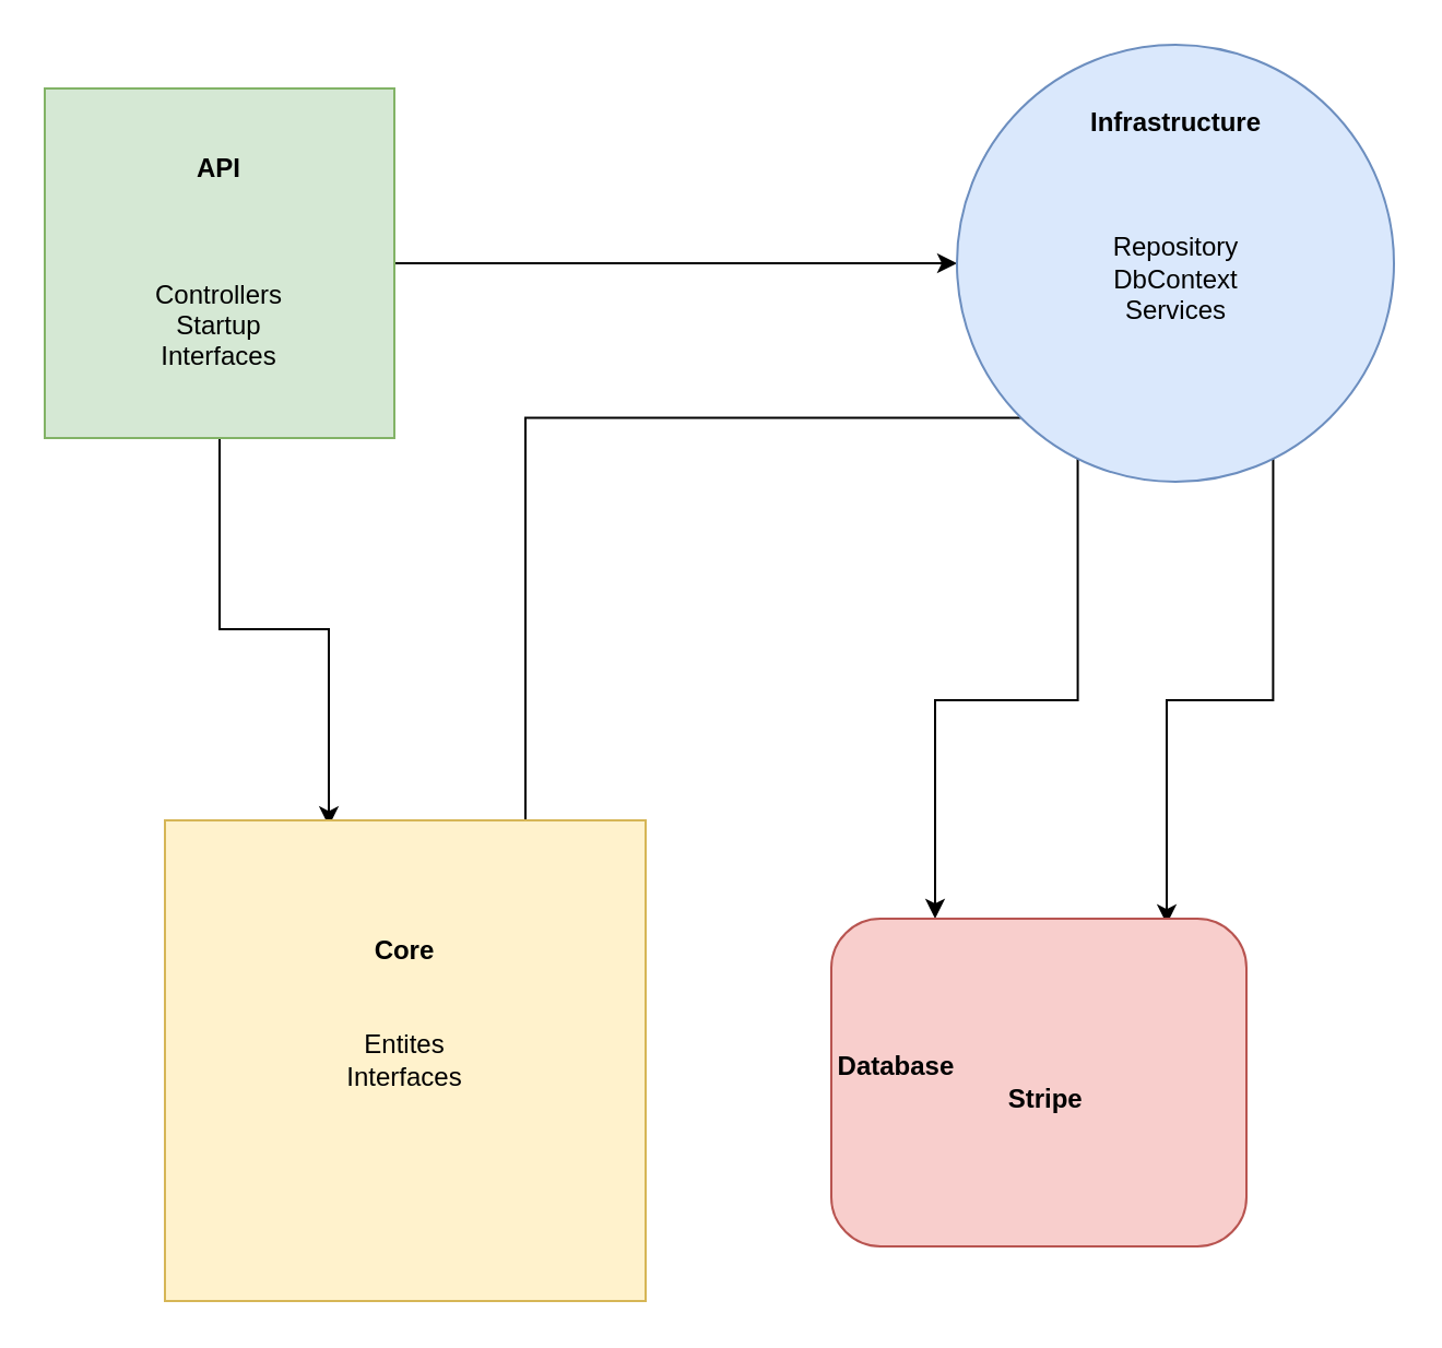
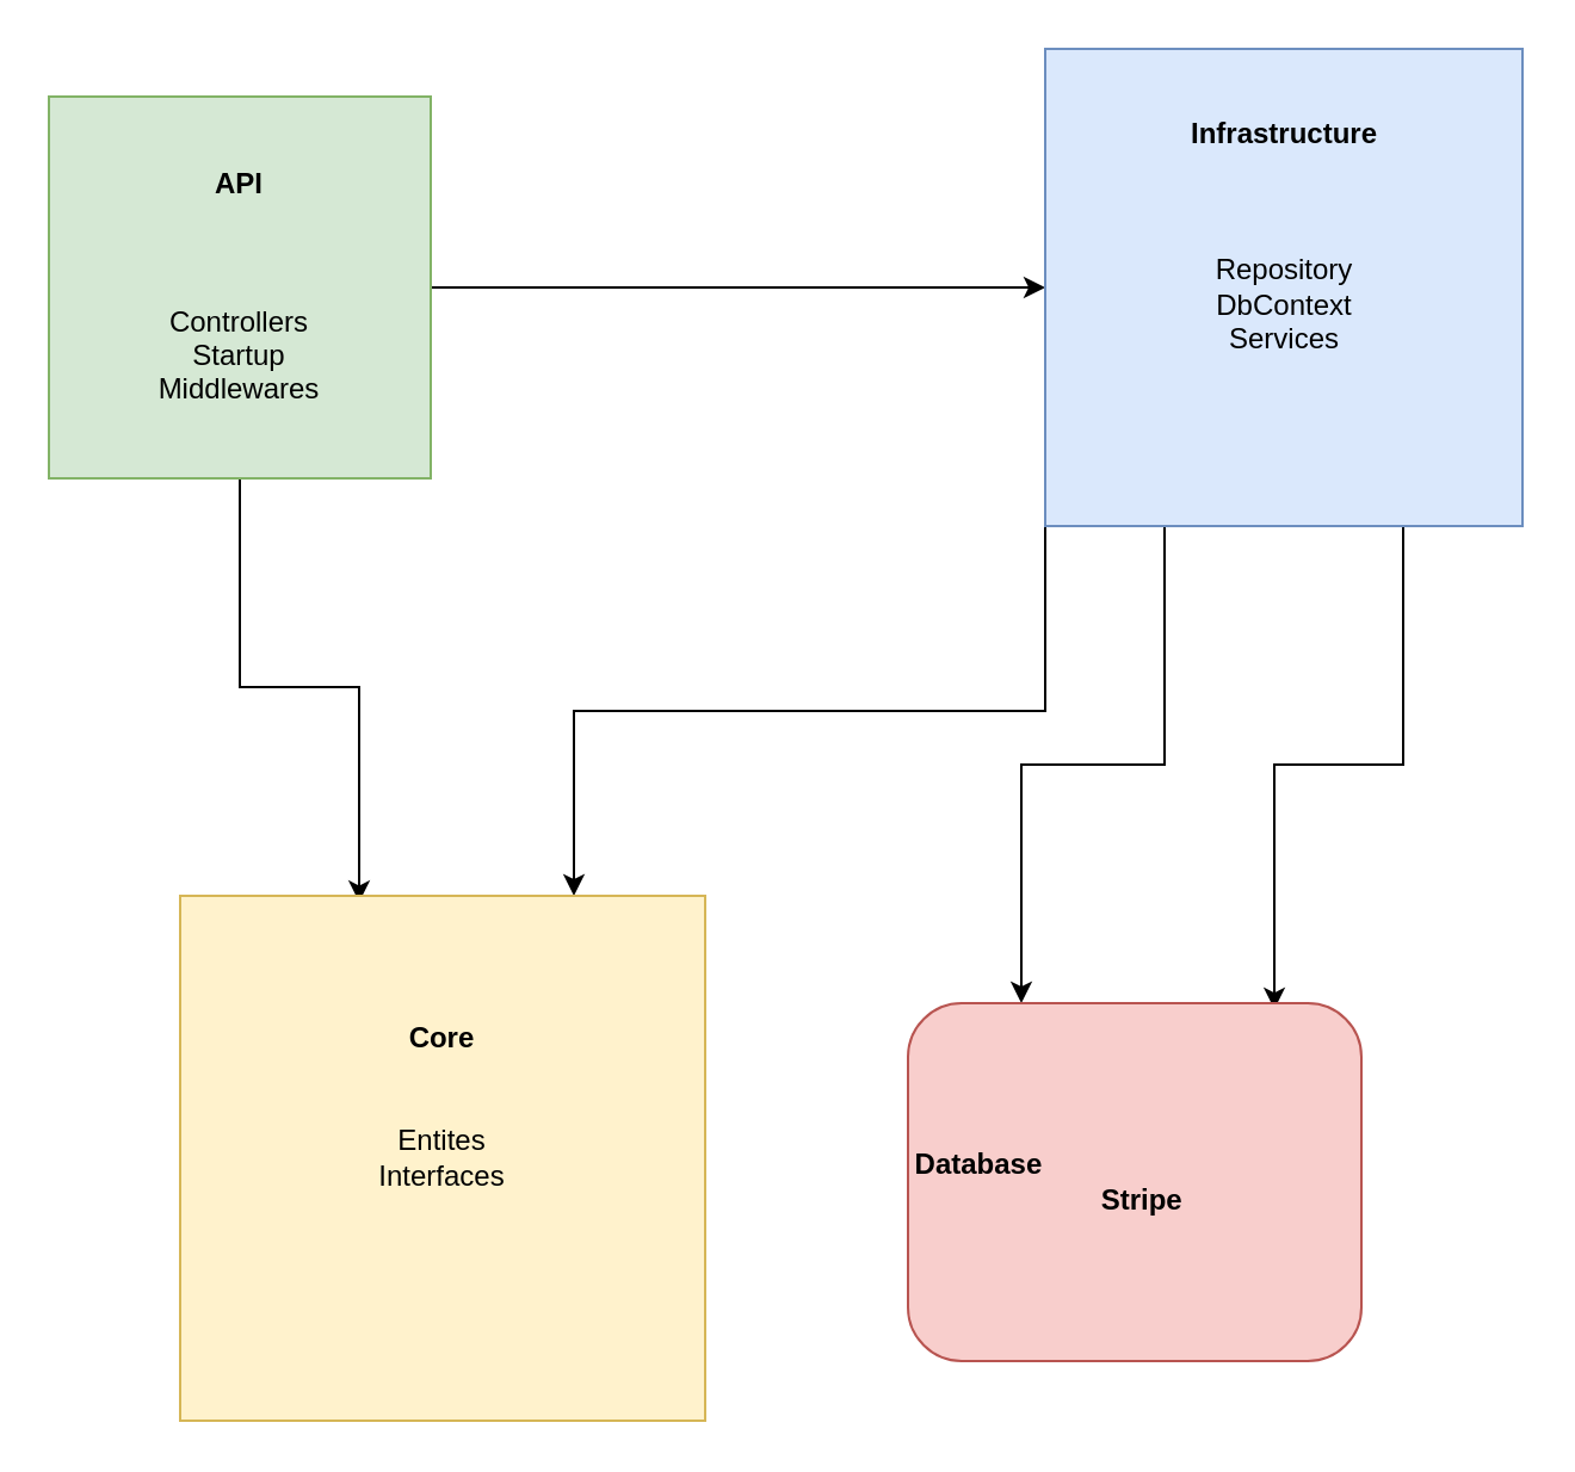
- <mxCell id="4" value="&lt;b&gt;API&lt;br&gt;&lt;/b&gt;&lt;br&gt;&lt;br&gt;&lt;br&gt;Controllers&lt;br&gt;Startup&lt;br&gt;Interfaces" style="whiteSpace=wrap;html=1;aspect=fixed;fillColor=#d5e8d4;strokeColor=#82b366;" vertex="1" parent="1"><mxGeometry x="20" y="40" width="160" height="160" as="geometry" /></mxCell>
+ <mxCell id="4" value="&lt;b&gt;API&lt;br&gt;&lt;/b&gt;&lt;br&gt;&lt;br&gt;&lt;br&gt;Controllers&lt;br&gt;Startup&lt;br&gt;Middlewares" style="whiteSpace=wrap;html=1;aspect=fixed;fillColor=#d5e8d4;strokeColor=#82b366;" vertex="1" parent="1"><mxGeometry x="20" y="40" width="160" height="160" as="geometry" /></mxCell>
- <mxCell id="8" value="&lt;b&gt;Infrastructure&lt;/b&gt;&lt;br&gt;&lt;br&gt;&lt;br&gt;&lt;br&gt;Repository&lt;br&gt;DbContext&lt;br&gt;Services&lt;br&gt;&lt;br&gt;&lt;br&gt;&lt;br&gt;" style="ellipse;whiteSpace=wrap;html=1;aspect=fixed;fillColor=#dae8fc;strokeColor=#6c8ebf;" vertex="1" parent="1"><mxGeometry x="437.5" y="20" width="200" height="200" as="geometry" /></mxCell>
+ <mxCell id="8" value="&lt;b&gt;Infrastructure&lt;/b&gt;&lt;br&gt;&lt;br&gt;&lt;br&gt;&lt;br&gt;Repository&lt;br&gt;DbContext&lt;br&gt;Services&lt;br&gt;&lt;br&gt;&lt;br&gt;&lt;br&gt;" style="whiteSpace=wrap;html=1;aspect=fixed;fillColor=#dae8fc;strokeColor=#6c8ebf;" vertex="1" parent="1"><mxGeometry x="437.5" y="20" width="200" height="200" as="geometry" /></mxCell>
- <mxCell id="5" style="edgeStyle=orthogonalEdgeStyle;rounded=0;orthogonalLoop=1;jettySize=auto;html=1;exitX=0;exitY=1;exitDx=0;exitDy=0;entryX=0.75;entryY=0;entryDx=0;entryDy=0;endArrow=none;" edge="1" parent="1" source="8" target="10"><mxGeometry relative="1" as="geometry" /></mxCell>
+ <mxCell id="5" style="edgeStyle=orthogonalEdgeStyle;rounded=0;orthogonalLoop=1;jettySize=auto;html=1;exitX=0;exitY=1;exitDx=0;exitDy=0;entryX=0.75;entryY=0;entryDx=0;entryDy=0;" edge="1" parent="1" source="8" target="10"><mxGeometry relative="1" as="geometry" /></mxCell>
